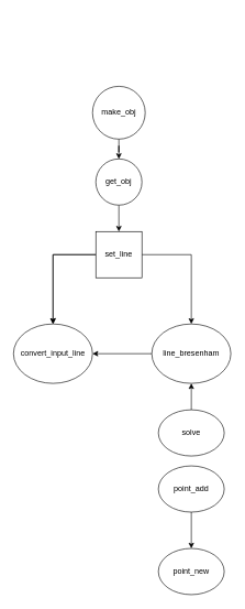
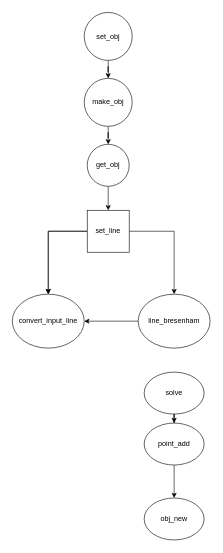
+ <mxCell id="3" value="set_obj" style="ellipse;whiteSpace=wrap;html=1;" vertex="1" parent="1"><mxGeometry x="140" y="20" width="80" height="80" as="geometry" /></mxCell>
+ <mxCell id="2" value="" style="edgeStyle=orthogonalEdgeStyle;rounded=0;orthogonalLoop=1;jettySize=auto;html=1;" edge="1" parent="1" source="3" target="5"><mxGeometry relative="1" as="geometry" /></mxCell>
- <mxCell id="15" value="" style="edgeStyle=orthogonalEdgeStyle;rounded=0;orthogonalLoop=1;jettySize=auto;html=1;" edge="1" parent="1" source="16" target="14"><mxGeometry relative="1" as="geometry" /></mxCell>
+ <mxCell id="15" value="" style="edgeStyle=orthogonalEdgeStyle;rounded=0;orthogonalLoop=1;jettySize=auto;html=1;" edge="1" parent="1" source="16" target="18"><mxGeometry relative="1" as="geometry" /></mxCell>
- <mxCell id="19" value="point_new" style="ellipse;whiteSpace=wrap;html=1;" vertex="1" parent="1"><mxGeometry x="240" y="830" width="100" height="70" as="geometry" /></mxCell>
+ <mxCell id="19" value="obj_new" style="ellipse;whiteSpace=wrap;html=1;" vertex="1" parent="1"><mxGeometry x="240" y="830" width="100" height="70" as="geometry" /></mxCell>
